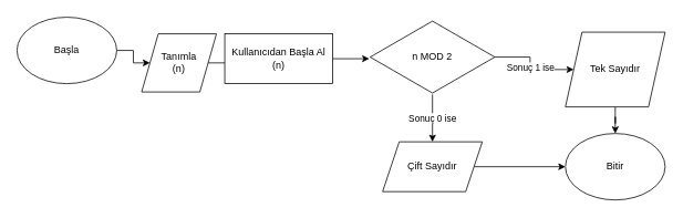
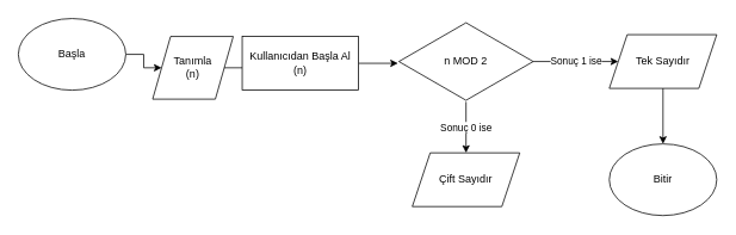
- <mxCell id="9" value="Tek Sayıdır" style="shape=parallelogram;perimeter=parallelogramPerimeter;whiteSpace=wrap;html=1;fixedSize=1;" vertex="1" parent="1"><mxGeometry x="680" y="38" width="120" height="90" as="geometry" /></mxCell>
+ <mxCell id="9" value="Tek Sayıdır" style="shape=parallelogram;perimeter=parallelogramPerimeter;whiteSpace=wrap;html=1;fixedSize=1;" vertex="1" parent="1"><mxGeometry x="680" y="38" width="120" height="60" as="geometry" /></mxCell>
- <mxCell id="14" style="edgeStyle=orthogonalEdgeStyle;rounded=0;orthogonalLoop=1;jettySize=auto;html=1;entryX=0;entryY=0.5;entryDx=0;entryDy=0;" edge="1" parent="1" source="15" target="10"><mxGeometry relative="1" as="geometry" /></mxCell>
